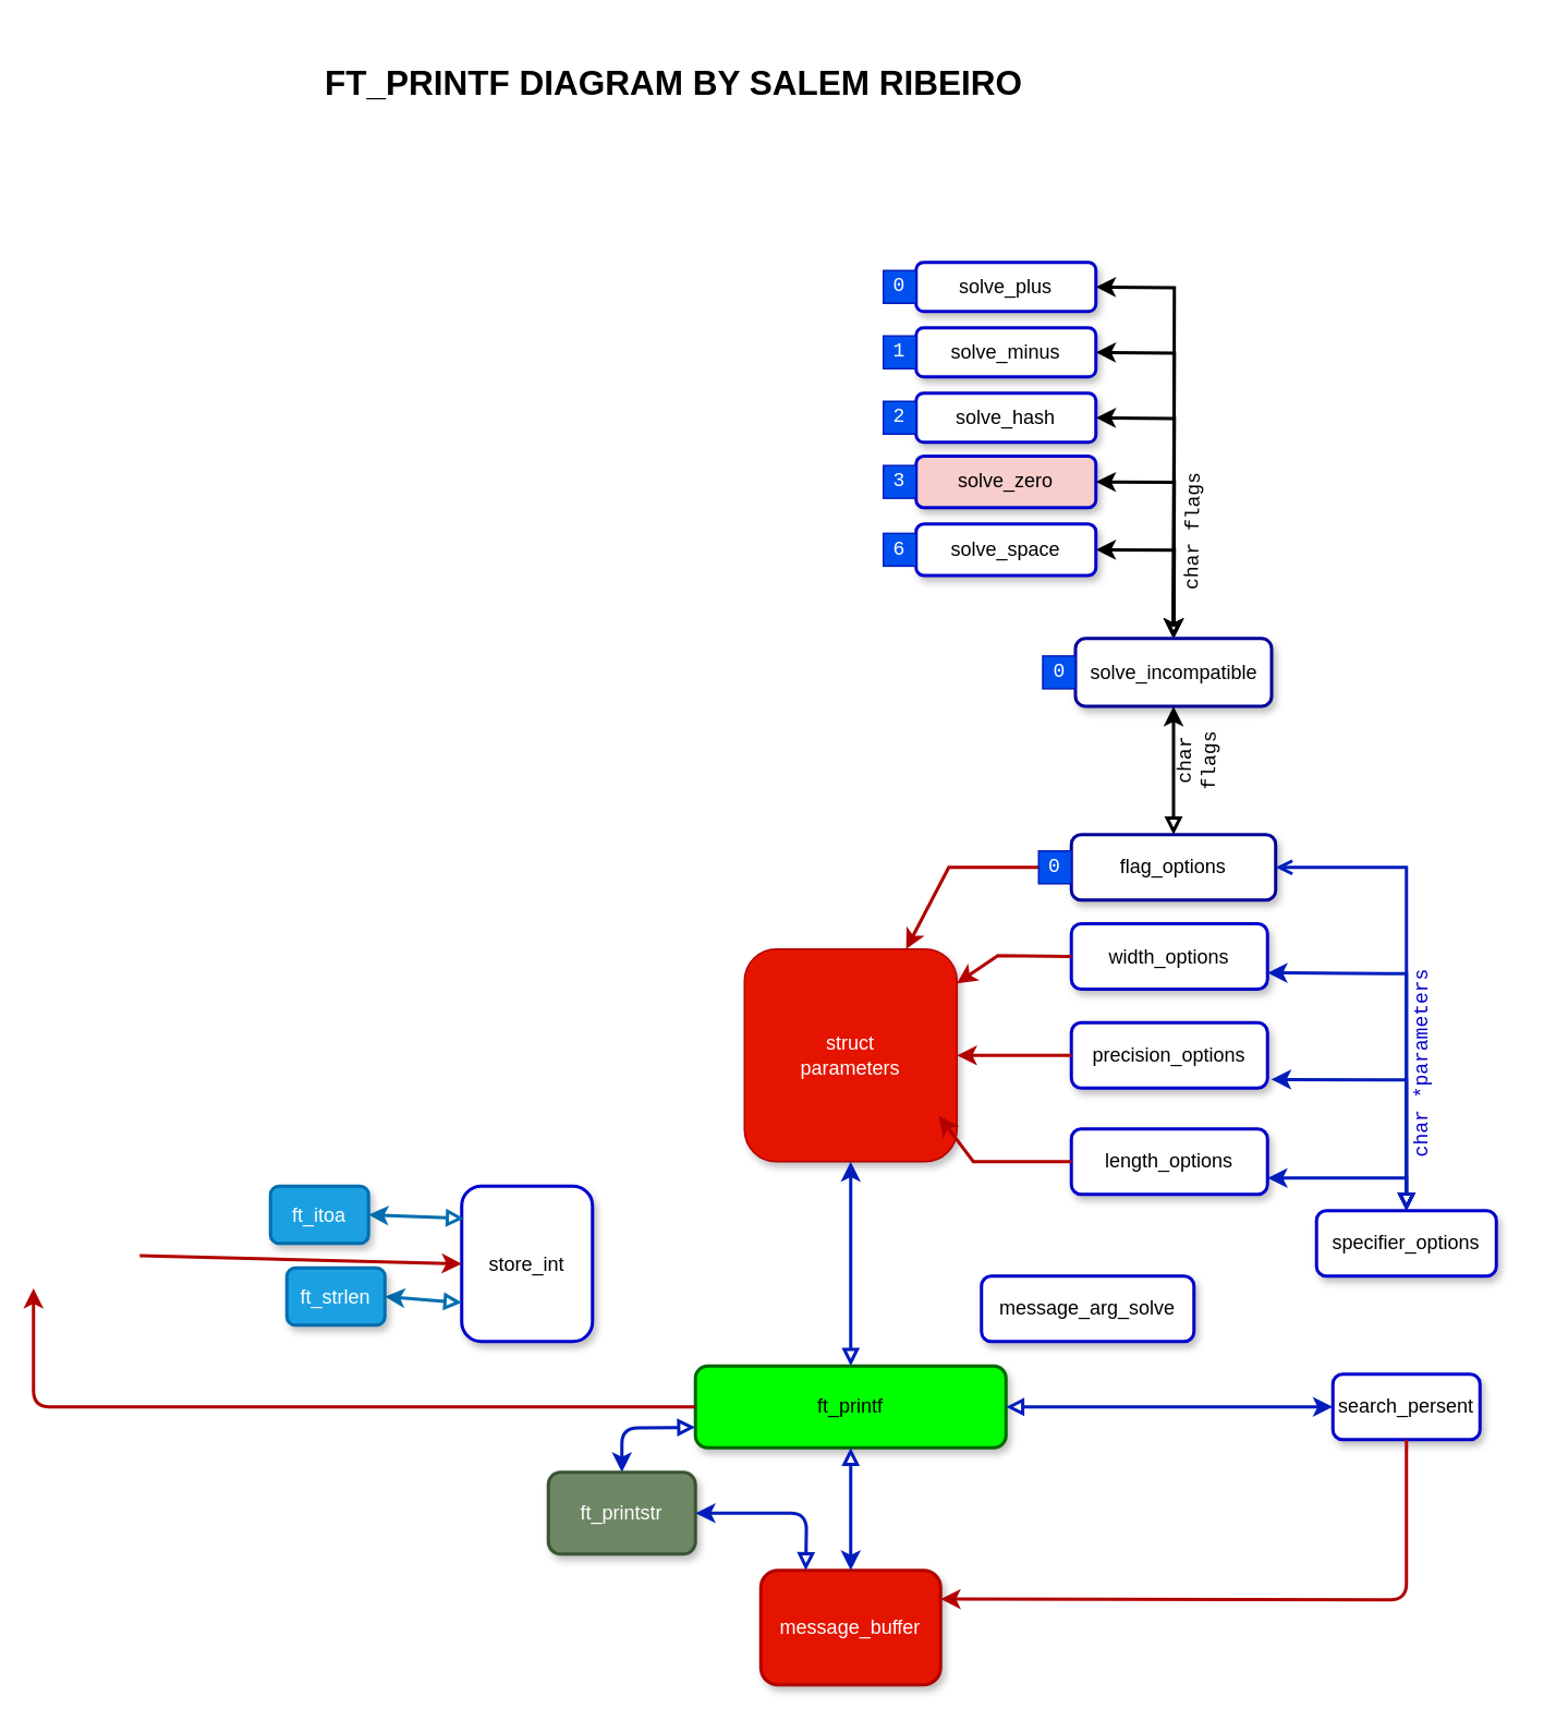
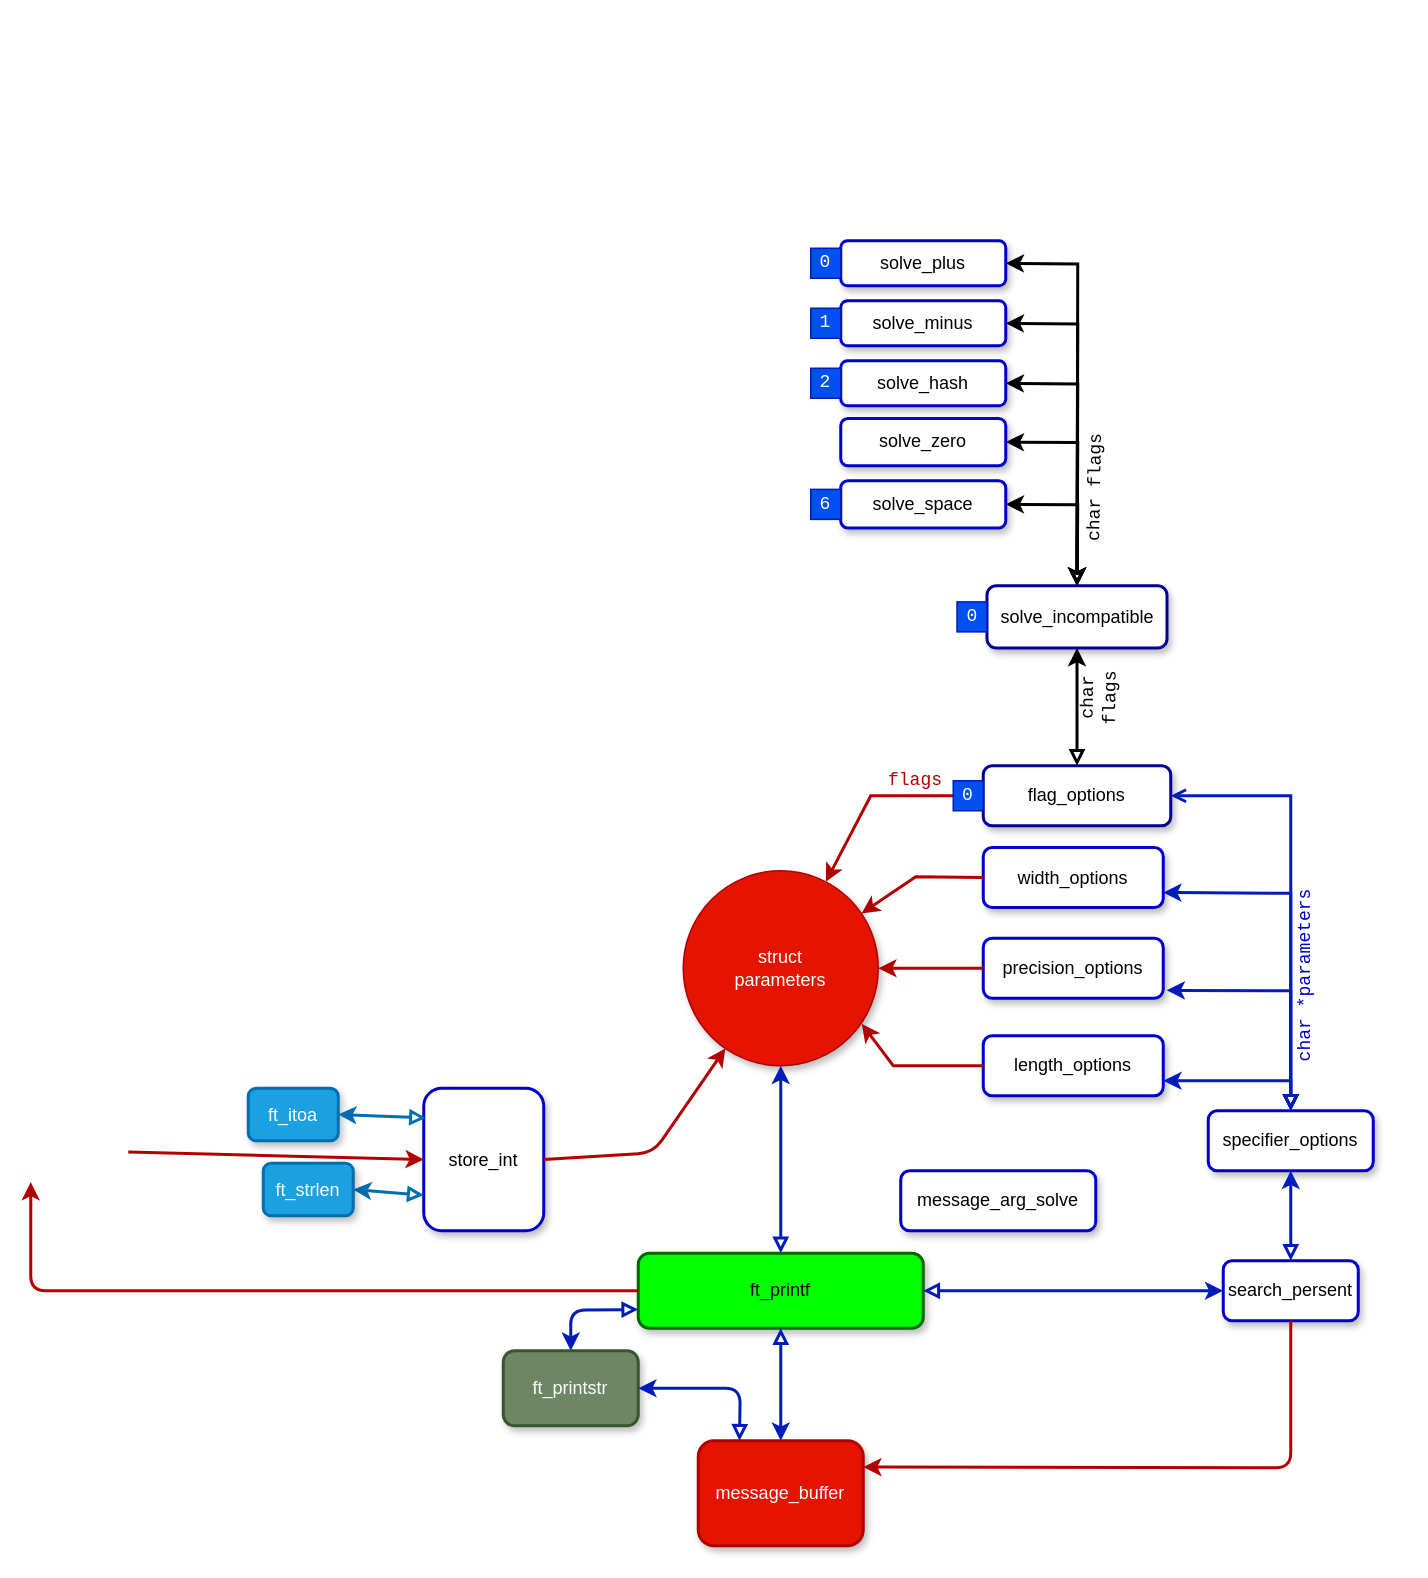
- <mxCell id="28" value="&lt;h1&gt;&lt;font style=&quot;font-size: 21px&quot;&gt;FT_PRINTF DIAGRAM BY SALEM RIBEIRO&lt;/font&gt;&lt;/h1&gt;" style="text;html=1;strokeColor=none;fillColor=none;align=center;verticalAlign=middle;whiteSpace=wrap;rounded=0;" parent="1" vertex="1"><mxGeometry x="177" y="20" width="470" height="60" as="geometry" /></mxCell>
- <mxCell id="69" value="3" style="text;html=1;strokeColor=#001DBC;fillColor=#0050ef;align=center;verticalAlign=middle;whiteSpace=wrap;rounded=0;fontFamily=Courier New;fontColor=#ffffff;" vertex="1" parent="66"><mxGeometry y="5.75" width="20" height="20" as="geometry" /></mxCell>
- <mxCell id="67" value="solve_zero" style="rounded=1;whiteSpace=wrap;html=1;rotation=0;shadow=1;strokeColor=#0000CC;strokeWidth=2;fillColor=#f8cecc;" parent="66" vertex="1"><mxGeometry x="20" width="110" height="31.5" as="geometry" /></mxCell>
+ <mxCell id="67" value="solve_zero" style="rounded=1;whiteSpace=wrap;html=1;rotation=0;shadow=1;strokeColor=#0000CC;strokeWidth=2;" parent="66" vertex="1"><mxGeometry x="20" width="110" height="31.5" as="geometry" /></mxCell>
+ <mxCell id="39" value="flags" style="text;html=1;strokeColor=none;fillColor=none;align=center;verticalAlign=middle;whiteSpace=wrap;rounded=0;fontFamily=Courier New;fontColor=#B20000;" vertex="1" parent="1"><mxGeometry x="590" y="510" width="40" height="20" as="geometry" /></mxCell>
- <mxCell id="6" value="struct&lt;br&gt;parameters" style="whiteSpace=wrap;html=1;aspect=fixed;shadow=1;glass=0;fillColor=#e51400;strokeColor=#B20000;fontColor=#ffffff;gradientColor=none;rounded=1;" parent="1" vertex="1"><mxGeometry x="455" y="580" width="130" height="130" as="geometry" /></mxCell>
+ <mxCell id="6" value="struct&lt;br&gt;parameters" style="ellipse;whiteSpace=wrap;html=1;aspect=fixed;rounded=1;shadow=1;glass=0;fillColor=#e51400;strokeColor=#B20000;fontColor=#ffffff;gradientColor=none;" parent="1" vertex="1"><mxGeometry x="455" y="580" width="130" height="130" as="geometry" /></mxCell>
+ <mxCell id="30" value="" style="endArrow=classic;html=1;strokeWidth=2;exitX=1;exitY=0.5;exitDx=0;exitDy=0;fillColor=#e51400;strokeColor=#B20000;" parent="1" source="22" target="6" edge="1"><mxGeometry width="50" height="50" relative="1" as="geometry"><mxPoint x="445" y="730" as="sourcePoint" /><mxPoint x="465" y="520" as="targetPoint" /><Array as="points"><mxPoint x="435" y="768" /></Array></mxGeometry></mxCell>
+ <mxCell id="25" value="" style="endArrow=classic;startArrow=block;html=1;strokeWidth=2;exitX=0.5;exitY=0;exitDx=0;exitDy=0;fillColor=#0050ef;strokeColor=#001DBC;startFill=0;" parent="1" source="20" target="13" edge="1"><mxGeometry width="50" height="50" relative="1" as="geometry"><mxPoint x="765" y="890" as="sourcePoint" /><mxPoint x="815" y="840" as="targetPoint" /><Array as="points"><mxPoint x="860" y="830" /></Array></mxGeometry></mxCell>
